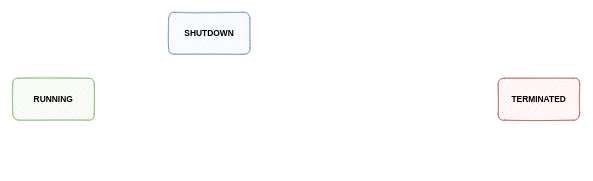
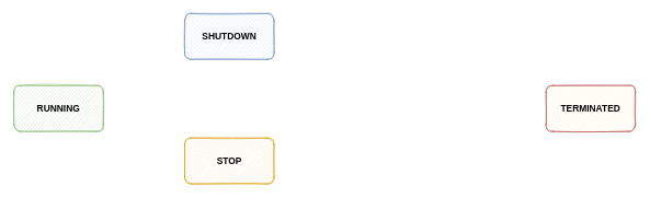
- <mxCell id="5" value="&lt;span style=&quot;font-size: 14px&quot;&gt;&lt;b&gt;TERMINATED&lt;/b&gt;&lt;/span&gt;" style="rounded=1;whiteSpace=wrap;html=1;fillColor=#f8cecc;strokeColor=#b85450;sketch=1;" vertex="1" parent="1"><mxGeometry x="830" y="130" width="136" height="70" as="geometry" /></mxCell>
+ <mxCell id="5" value="&lt;span style=&quot;font-size: 14px&quot;&gt;&lt;b&gt;TERMINATED&lt;/b&gt;&lt;/span&gt;" style="rounded=1;whiteSpace=wrap;html=1;fillColor=#fff2cc;strokeColor=#b85450;sketch=1;" vertex="1" parent="1"><mxGeometry x="830" y="130" width="136" height="70" as="geometry" /></mxCell>
+ <mxCell id="4" value="&lt;span style=&quot;font-size: 14px&quot;&gt;&lt;b&gt;STOP&lt;/b&gt;&lt;/span&gt;" style="rounded=1;whiteSpace=wrap;html=1;fillColor=#ffe6cc;strokeColor=#d79b00;sketch=1;" vertex="1" parent="1"><mxGeometry x="280" y="210" width="136" height="70" as="geometry" /></mxCell>
